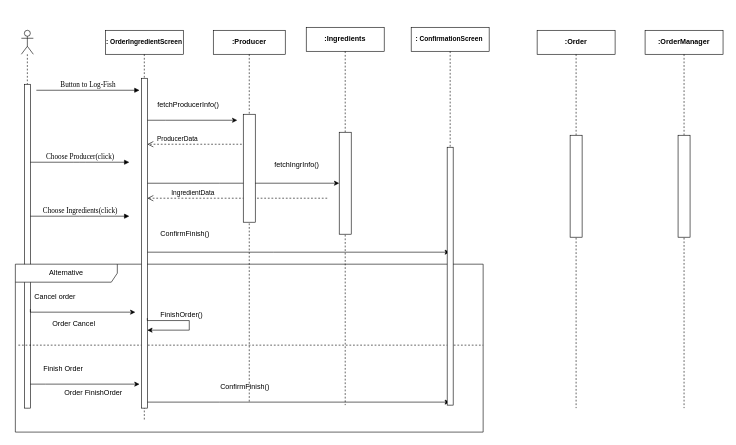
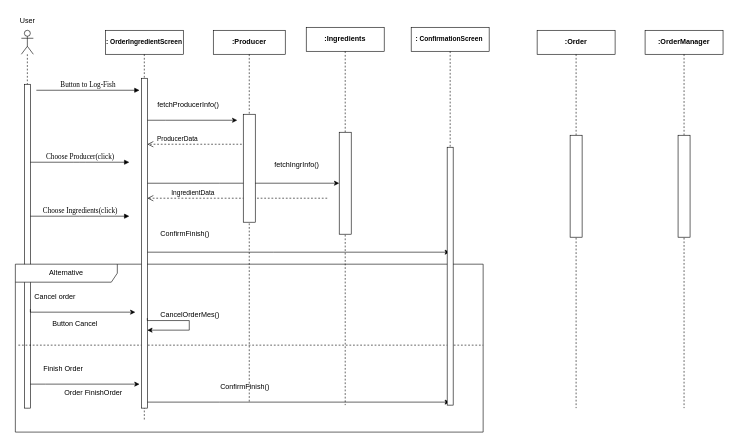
+ <mxCell id="5" value="User" style="text;html=1;align=center;verticalAlign=middle;resizable=0;points=[];autosize=1;strokeColor=none;fillColor=none;" parent="1" vertex="1"><mxGeometry x="20" y="20" width="50" height="30" as="geometry" /></mxCell>
- <mxCell id="25" value="FinishOrder()" style="text;whiteSpace=wrap;html=1;" parent="17" vertex="1"><mxGeometry x="240" y="70" width="90" height="20" as="geometry" /></mxCell>
+ <mxCell id="25" value="CancelOrderMes()" style="text;whiteSpace=wrap;html=1;" parent="17" vertex="1"><mxGeometry x="240" y="70" width="90" height="20" as="geometry" /></mxCell>
- <mxCell id="20" value="Order Cancel " style="text;whiteSpace=wrap;html=1;" parent="17" vertex="1"><mxGeometry x="60" y="85" width="120" height="25" as="geometry" /></mxCell>
+ <mxCell id="20" value="Button Cancel " style="text;whiteSpace=wrap;html=1;" parent="17" vertex="1"><mxGeometry x="60" y="85" width="120" height="25" as="geometry" /></mxCell>
